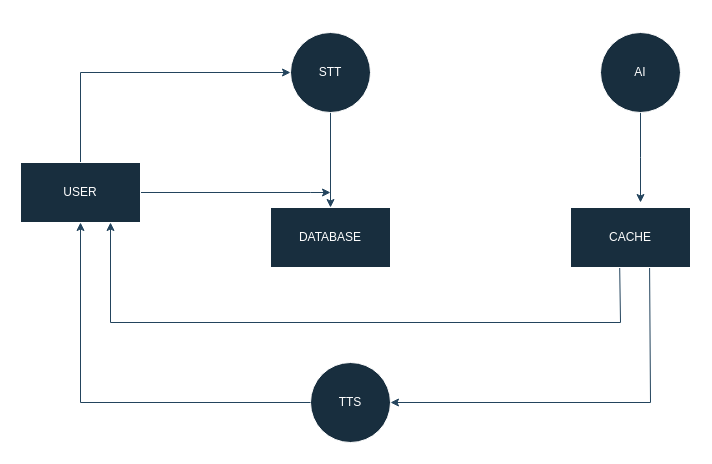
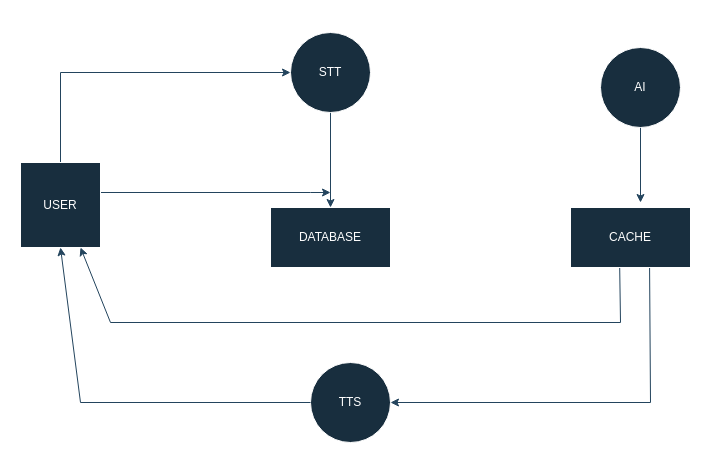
- <mxCell id="9" value="AI" style="ellipse;whiteSpace=wrap;html=1;aspect=fixed;labelBackgroundColor=none;fillColor=#182E3E;strokeColor=#FFFFFF;fontColor=#FFFFFF;" parent="1" vertex="1"><mxGeometry x="600" y="32" width="80" height="80" as="geometry" /></mxCell>
+ <mxCell id="9" value="AI" style="ellipse;whiteSpace=wrap;html=1;aspect=fixed;labelBackgroundColor=none;fillColor=#182E3E;strokeColor=#FFFFFF;fontColor=#FFFFFF;" parent="1" vertex="1"><mxGeometry x="600" y="47" width="80" height="80" as="geometry" /></mxCell>
- <mxCell id="4" value="USER" style="rounded=0;whiteSpace=wrap;html=1;labelBackgroundColor=none;fillColor=#182E3E;strokeColor=#FFFFFF;fontColor=#FFFFFF;" parent="1" vertex="1"><mxGeometry x="20" y="162" width="120" height="60" as="geometry" /></mxCell>
+ <mxCell id="4" value="USER" style="rounded=0;whiteSpace=wrap;html=1;labelBackgroundColor=none;fillColor=#182E3E;strokeColor=#FFFFFF;fontColor=#FFFFFF;" parent="1" vertex="1"><mxGeometry x="20" y="162" width="80" height="85" as="geometry" /></mxCell>
